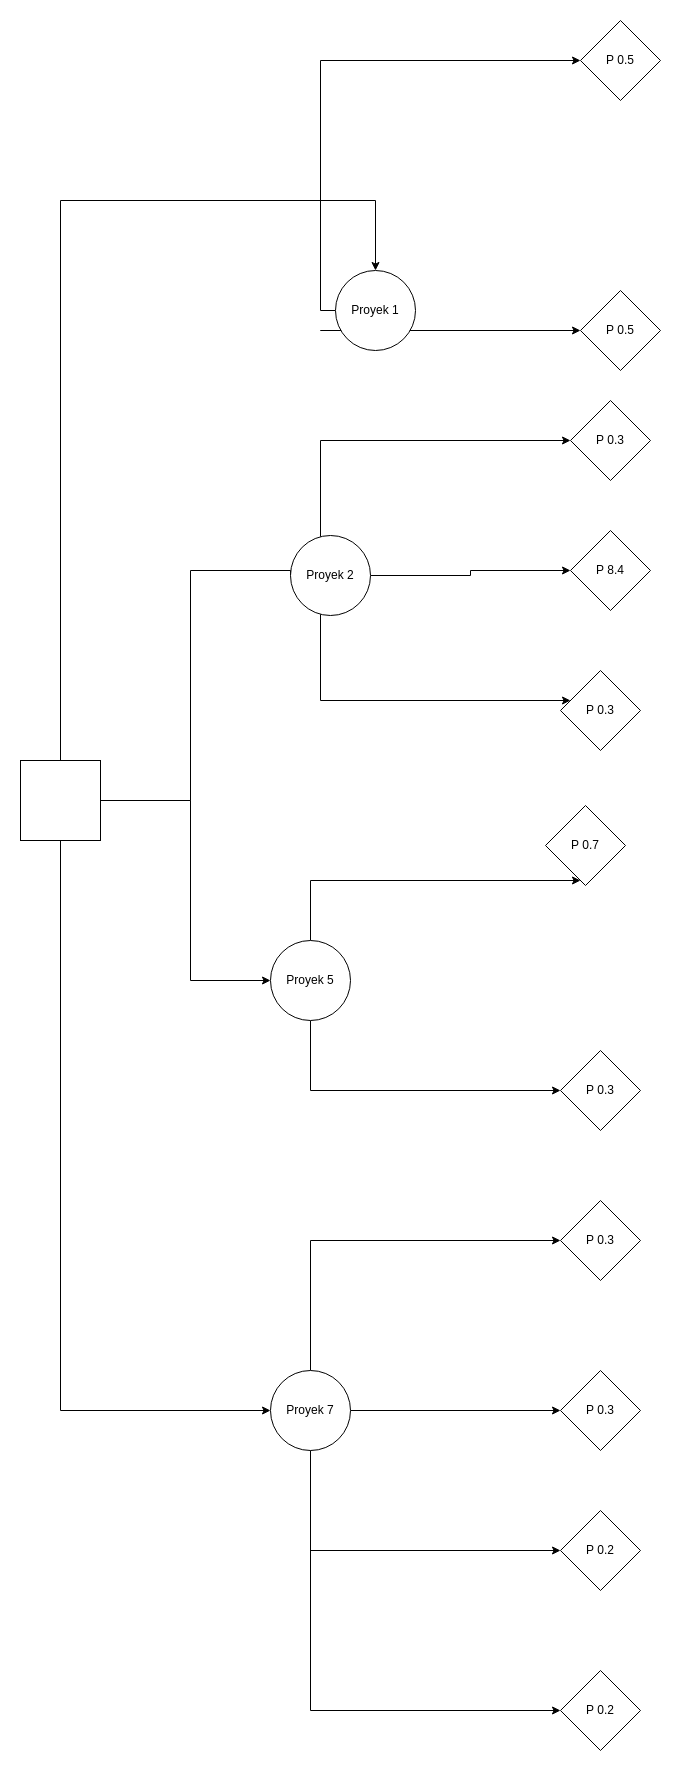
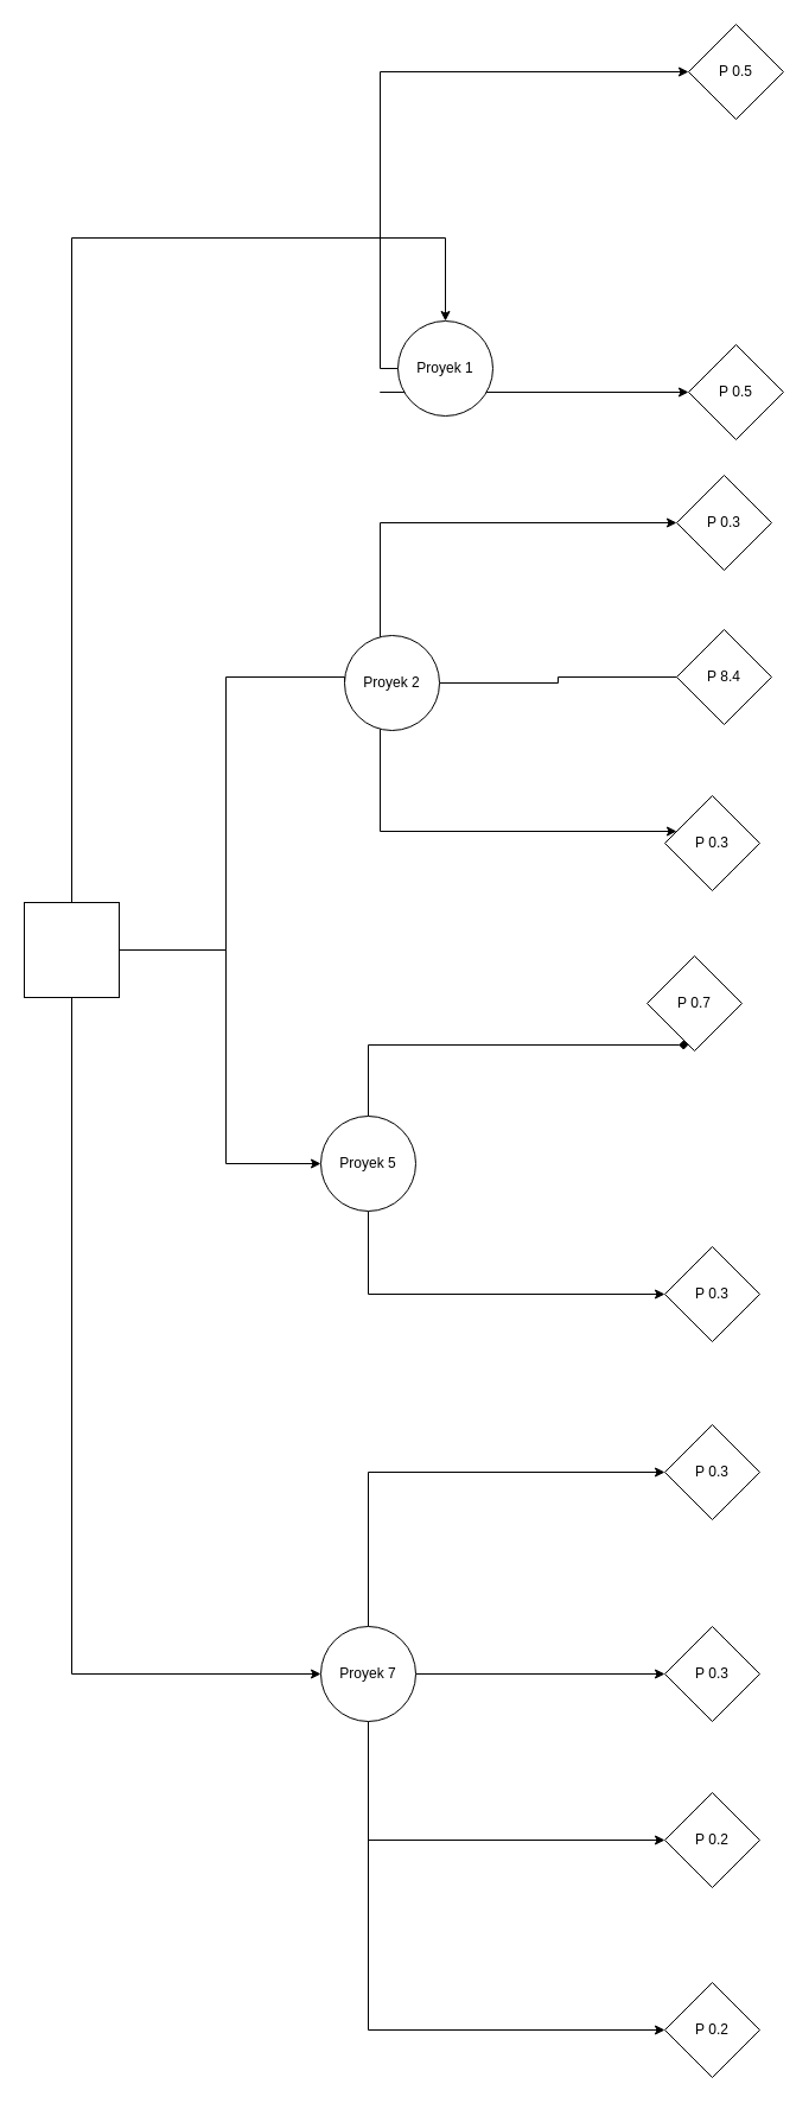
- <mxCell id="9" value="" style="edgeStyle=orthogonalEdgeStyle;rounded=0;orthogonalLoop=1;jettySize=auto;html=1;" edge="1" parent="1" source="10" target="26"><mxGeometry relative="1" as="geometry" /></mxCell>
+ <mxCell id="9" value="" style="edgeStyle=orthogonalEdgeStyle;rounded=0;orthogonalLoop=1;jettySize=auto;html=1;endArrow=none;" edge="1" parent="1" source="10" target="26"><mxGeometry relative="1" as="geometry" /></mxCell>
- <mxCell id="11" value="" style="edgeStyle=orthogonalEdgeStyle;rounded=0;orthogonalLoop=1;jettySize=auto;html=1;" edge="1" parent="1" source="13" target="27"><mxGeometry relative="1" as="geometry"><Array as="points"><mxPoint x="310" y="880" /></Array></mxGeometry></mxCell>
+ <mxCell id="11" value="" style="edgeStyle=orthogonalEdgeStyle;rounded=0;orthogonalLoop=1;jettySize=auto;html=1;endArrow=diamond;" edge="1" parent="1" source="13" target="27"><mxGeometry relative="1" as="geometry"><Array as="points"><mxPoint x="310" y="880" /></Array></mxGeometry></mxCell>
